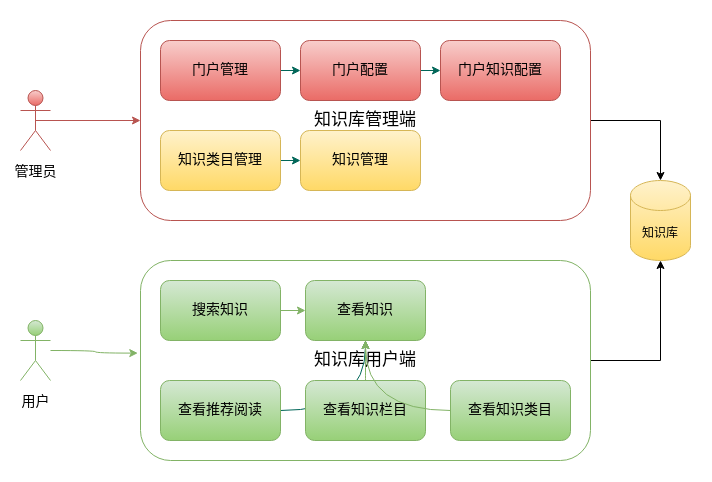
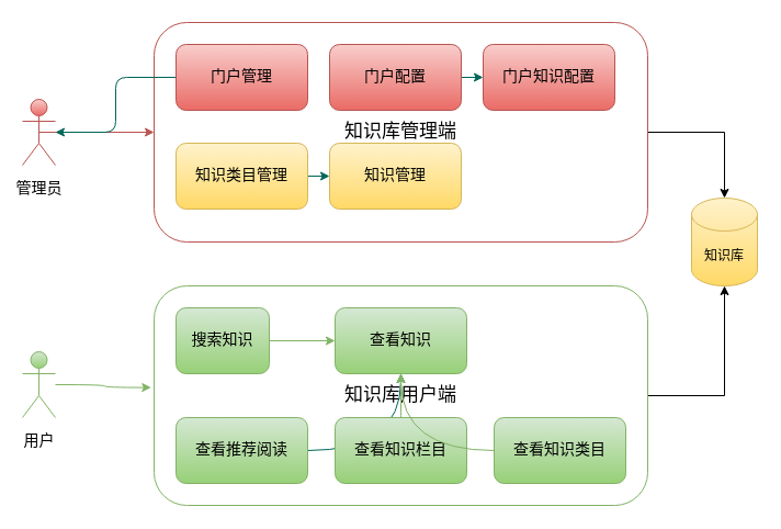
- <mxCell id="6" style="edgeStyle=orthogonalEdgeStyle;rounded=1;hachureGap=4;orthogonalLoop=1;jettySize=auto;html=1;entryX=0;entryY=0.5;entryDx=0;entryDy=0;strokeColor=#006658;fontFamily=Architects Daughter;fontSource=https%3A%2F%2Ffonts.googleapis.com%2Fcss%3Ffamily%3DArchitects%2BDaughter;fontSize=16;fontColor=#5C5C5C;fillColor=#21C0A5;" edge="1" parent="1" source="7" target="9"><mxGeometry relative="1" as="geometry" /></mxCell>
+ <mxCell id="6" style="edgeStyle=orthogonalEdgeStyle;rounded=1;hachureGap=4;orthogonalLoop=1;jettySize=auto;html=1;strokeColor=#006658;fontFamily=Architects Daughter;fontSource=https%3A%2F%2Ffonts.googleapis.com%2Fcss%3Ffamily%3DArchitects%2BDaughter;fontSize=16;fontColor=#5C5C5C;fillColor=#21C0A5;" edge="1" parent="1" source="7" target="3"><mxGeometry relative="1" as="geometry" /></mxCell>
- <mxCell id="19" value="搜索知识" style="rounded=1;whiteSpace=wrap;html=1;hachureGap=4;fontFamily=Architects Daughter;fontSource=https%3A%2F%2Ffonts.googleapis.com%2Fcss%3Ffamily%3DArchitects%2BDaughter;fontSize=14;fillColor=#d5e8d4;strokeColor=#82b366;gradientColor=#97d077;" vertex="1" parent="1"><mxGeometry x="160" y="280" width="120" height="60" as="geometry" /></mxCell>
+ <mxCell id="19" value="搜索知识" style="rounded=1;whiteSpace=wrap;html=1;hachureGap=4;fontFamily=Architects Daughter;fontSource=https%3A%2F%2Ffonts.googleapis.com%2Fcss%3Ffamily%3DArchitects%2BDaughter;fontSize=14;fillColor=#d5e8d4;strokeColor=#82b366;gradientColor=#97d077;" vertex="1" parent="1"><mxGeometry x="160" y="280" width="85" height="60" as="geometry" /></mxCell>
